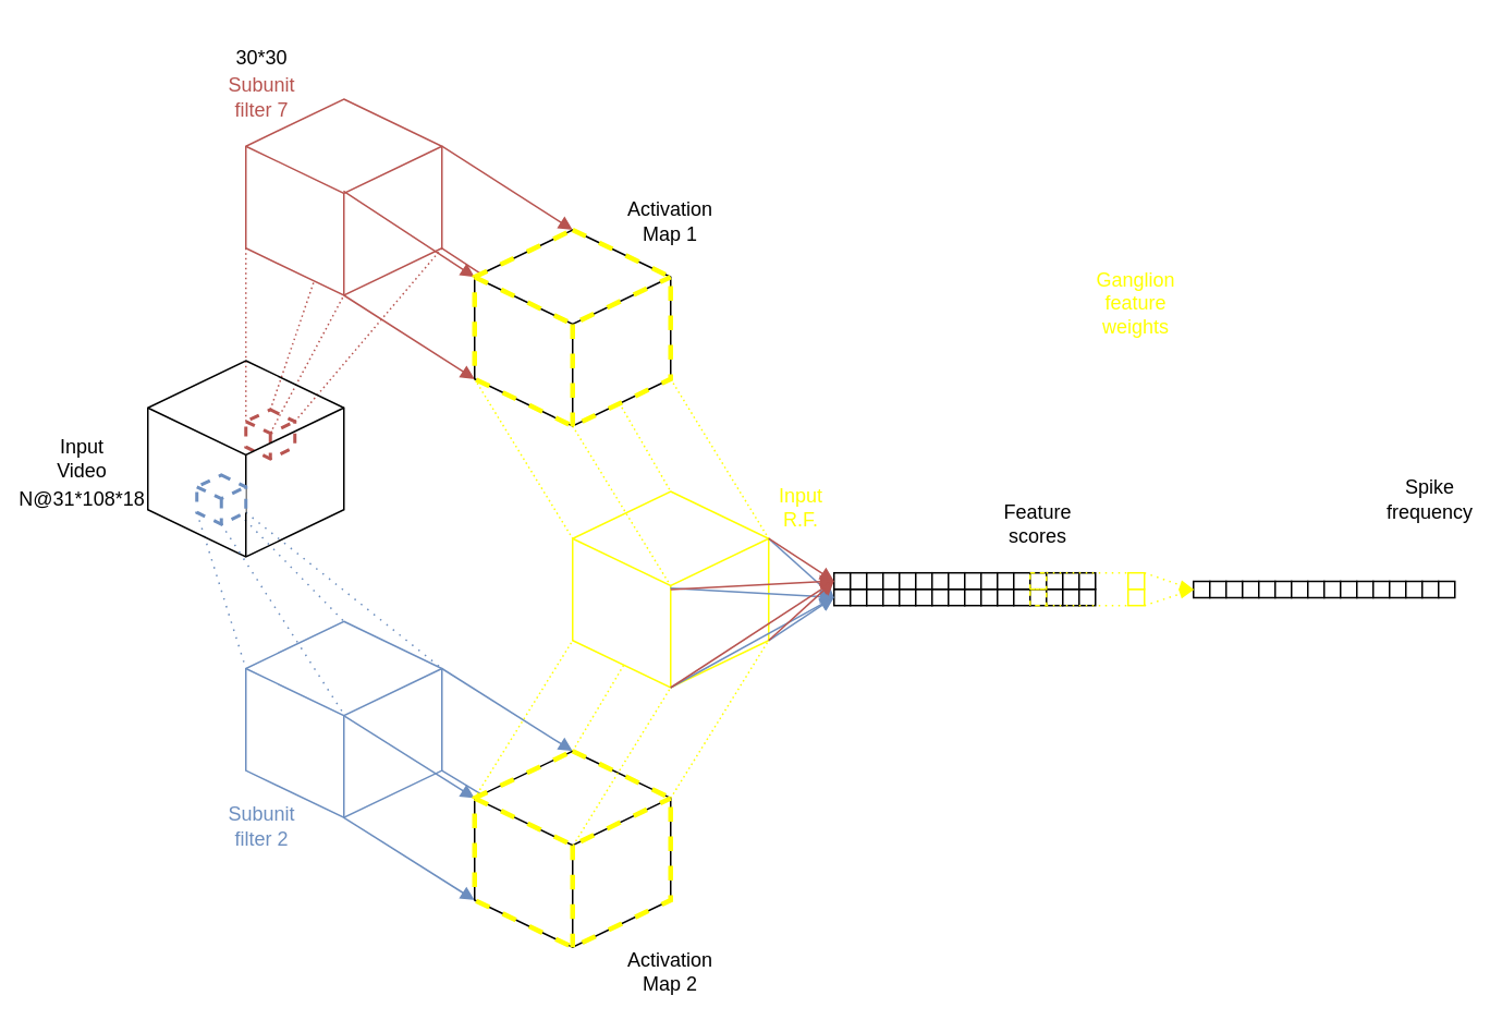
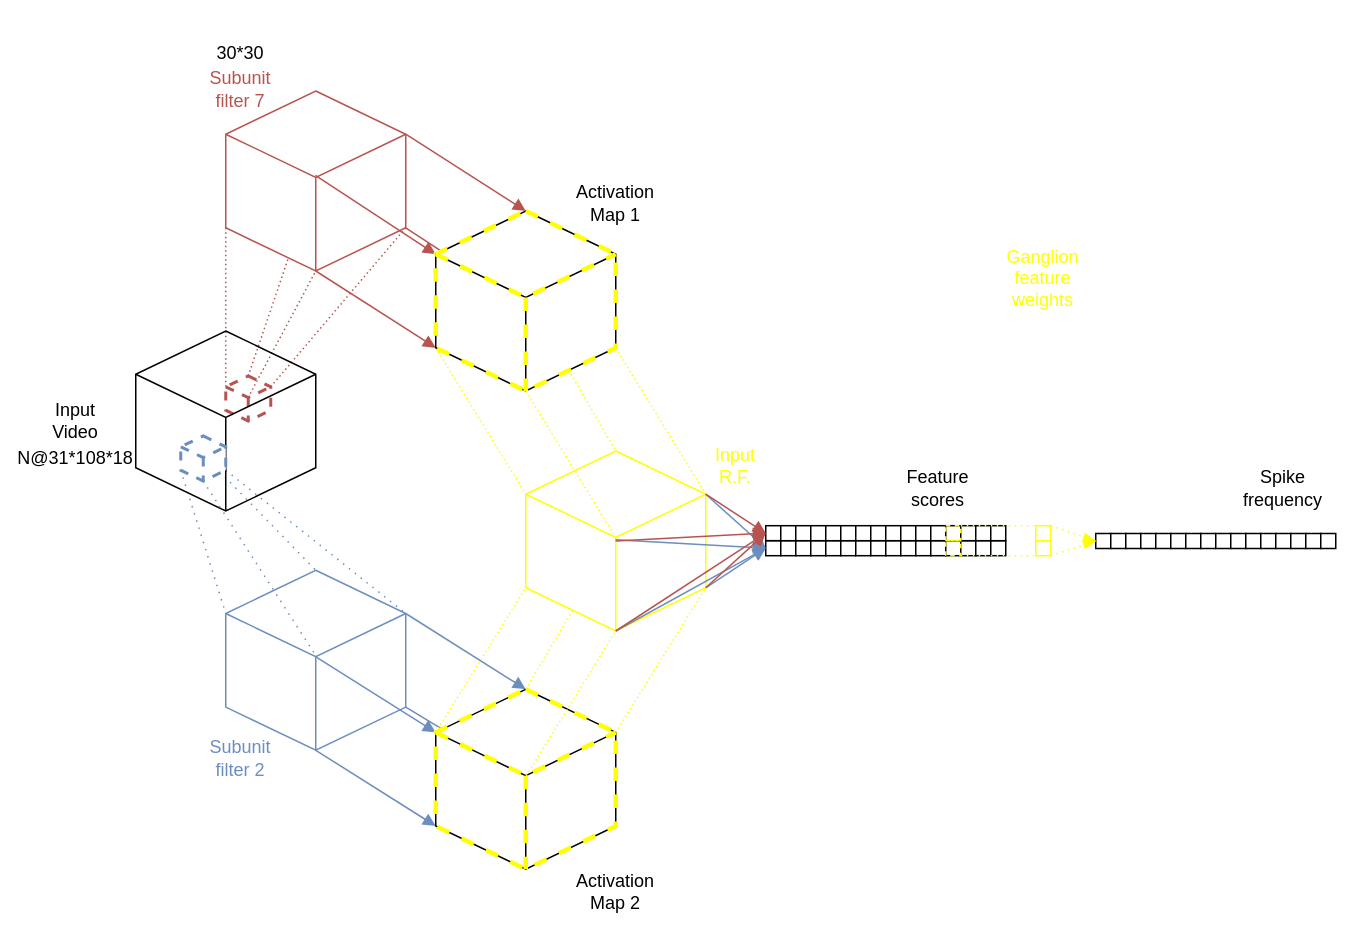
- <mxCell id="108" value="Spike frequency" style="text;html=1;strokeColor=none;fillColor=none;align=center;verticalAlign=middle;whiteSpace=wrap;rounded=0;" vertex="1" parent="1"><mxGeometry x="845" y="290" width="60" height="30" as="geometry" /></mxCell>
+ <mxCell id="108" value="Spike frequency" style="text;html=1;strokeColor=none;fillColor=none;align=center;verticalAlign=middle;whiteSpace=wrap;rounded=0;" vertex="1" parent="1"><mxGeometry x="825" y="310" width="60" height="30" as="geometry" /></mxCell>
- <mxCell id="109" value="&lt;div&gt;Feature&lt;/div&gt;&lt;div&gt;scores&lt;br&gt;&lt;/div&gt;" style="text;html=1;strokeColor=none;fillColor=none;align=center;verticalAlign=middle;whiteSpace=wrap;rounded=0;" vertex="1" parent="1"><mxGeometry x="600" y="305" width="70" height="30" as="geometry" /></mxCell>
+ <mxCell id="109" value="&lt;div&gt;Feature&lt;/div&gt;&lt;div&gt;scores&lt;br&gt;&lt;/div&gt;" style="text;html=1;strokeColor=none;fillColor=none;align=center;verticalAlign=middle;whiteSpace=wrap;rounded=0;" vertex="1" parent="1"><mxGeometry x="590" y="310" width="70" height="30" as="geometry" /></mxCell>
